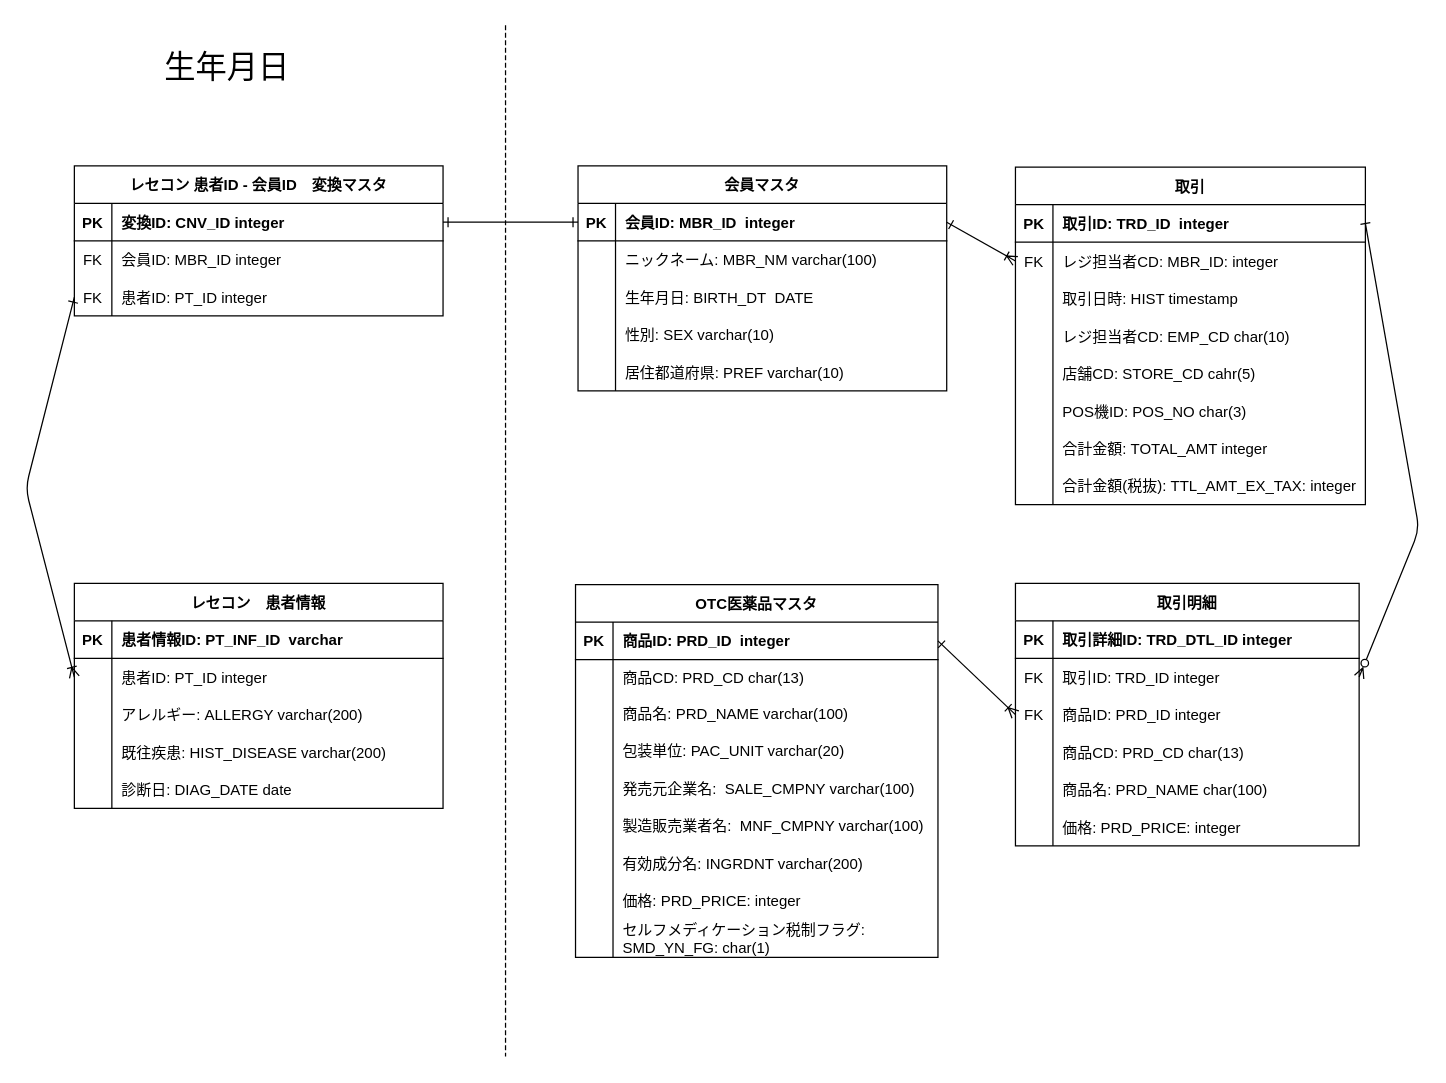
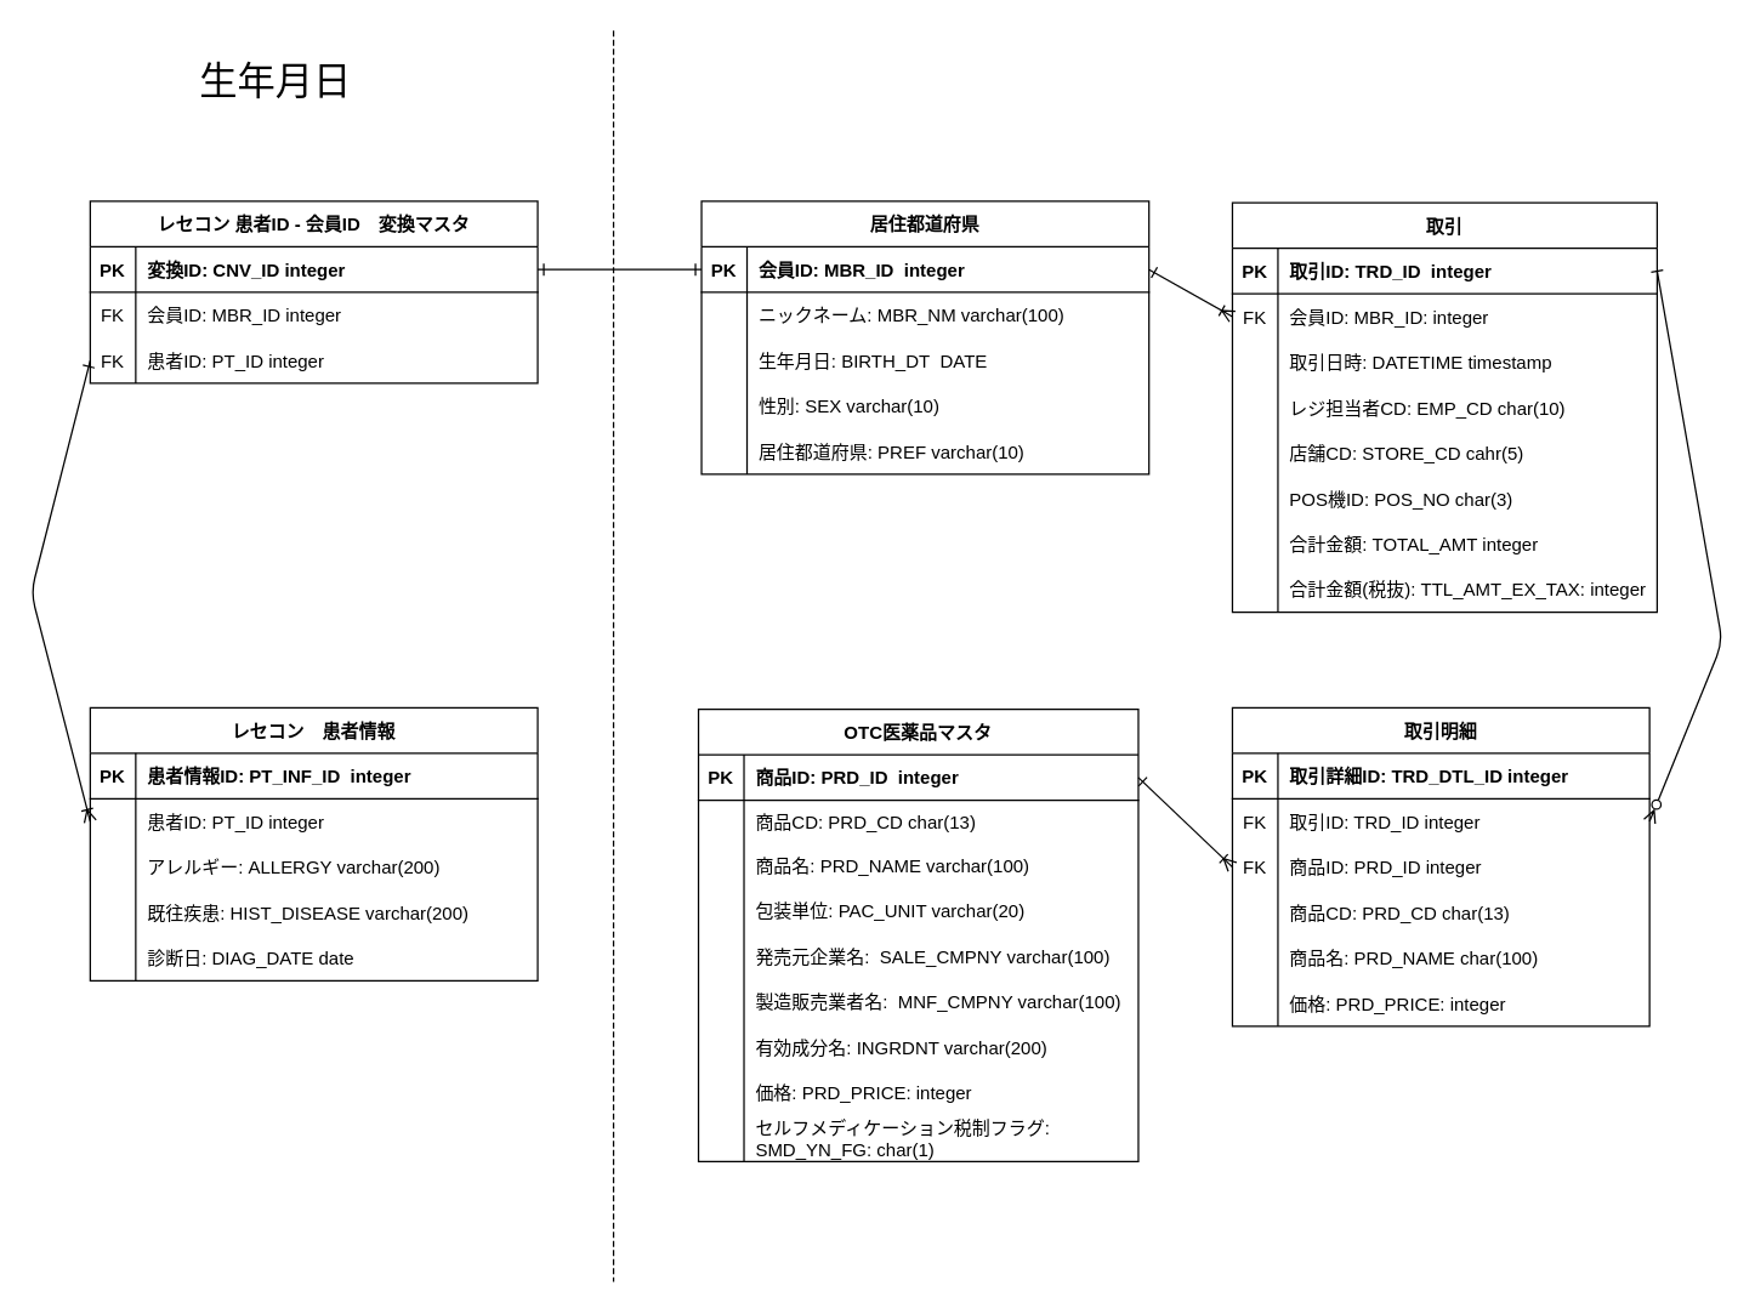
- <mxCell id="2" value="会員マスタ" style="shape=table;startSize=30;container=1;collapsible=1;childLayout=tableLayout;fixedRows=1;rowLines=0;fontStyle=1;align=center;resizeLast=1;" parent="1" vertex="1"><mxGeometry x="462" y="132" width="295" height="180" as="geometry" /></mxCell>
+ <mxCell id="2" value="居住都道府県" style="shape=table;startSize=30;container=1;collapsible=1;childLayout=tableLayout;fixedRows=1;rowLines=0;fontStyle=1;align=center;resizeLast=1;" parent="1" vertex="1"><mxGeometry x="462" y="132" width="295" height="180" as="geometry" /></mxCell>
- <mxCell id="54" value="レジ担当者CD: MBR_ID: integer" style="shape=partialRectangle;connectable=0;fillColor=none;top=0;left=0;bottom=0;right=0;align=left;spacingLeft=6;overflow=hidden;" parent="52" vertex="1"><mxGeometry x="30" width="250" height="30" as="geometry"><mxRectangle width="250" height="30" as="alternateBounds" /></mxGeometry></mxCell>
+ <mxCell id="54" value="会員ID: MBR_ID: integer" style="shape=partialRectangle;connectable=0;fillColor=none;top=0;left=0;bottom=0;right=0;align=left;spacingLeft=6;overflow=hidden;" parent="52" vertex="1"><mxGeometry x="30" width="250" height="30" as="geometry"><mxRectangle width="250" height="30" as="alternateBounds" /></mxGeometry></mxCell>
- <mxCell id="57" value="取引日時: HIST timestamp" style="shape=partialRectangle;connectable=0;fillColor=none;top=0;left=0;bottom=0;right=0;align=left;spacingLeft=6;overflow=hidden;" parent="55" vertex="1"><mxGeometry x="30" width="250" height="30" as="geometry"><mxRectangle width="250" height="30" as="alternateBounds" /></mxGeometry></mxCell>
+ <mxCell id="57" value="取引日時: DATETIME timestamp" style="shape=partialRectangle;connectable=0;fillColor=none;top=0;left=0;bottom=0;right=0;align=left;spacingLeft=6;overflow=hidden;" parent="55" vertex="1"><mxGeometry x="30" width="250" height="30" as="geometry"><mxRectangle width="250" height="30" as="alternateBounds" /></mxGeometry></mxCell>
- <mxCell id="97" value="患者情報ID: PT_INF_ID  varchar" style="shape=partialRectangle;connectable=0;fillColor=none;top=0;left=0;bottom=0;right=0;align=left;spacingLeft=6;fontStyle=1;overflow=hidden;" parent="95" vertex="1"><mxGeometry x="30" width="265" height="30" as="geometry"><mxRectangle width="265" height="30" as="alternateBounds" /></mxGeometry></mxCell>
+ <mxCell id="97" value="患者情報ID: PT_INF_ID  integer" style="shape=partialRectangle;connectable=0;fillColor=none;top=0;left=0;bottom=0;right=0;align=left;spacingLeft=6;fontStyle=1;overflow=hidden;" parent="95" vertex="1"><mxGeometry x="30" width="265" height="30" as="geometry"><mxRectangle width="265" height="30" as="alternateBounds" /></mxGeometry></mxCell>
